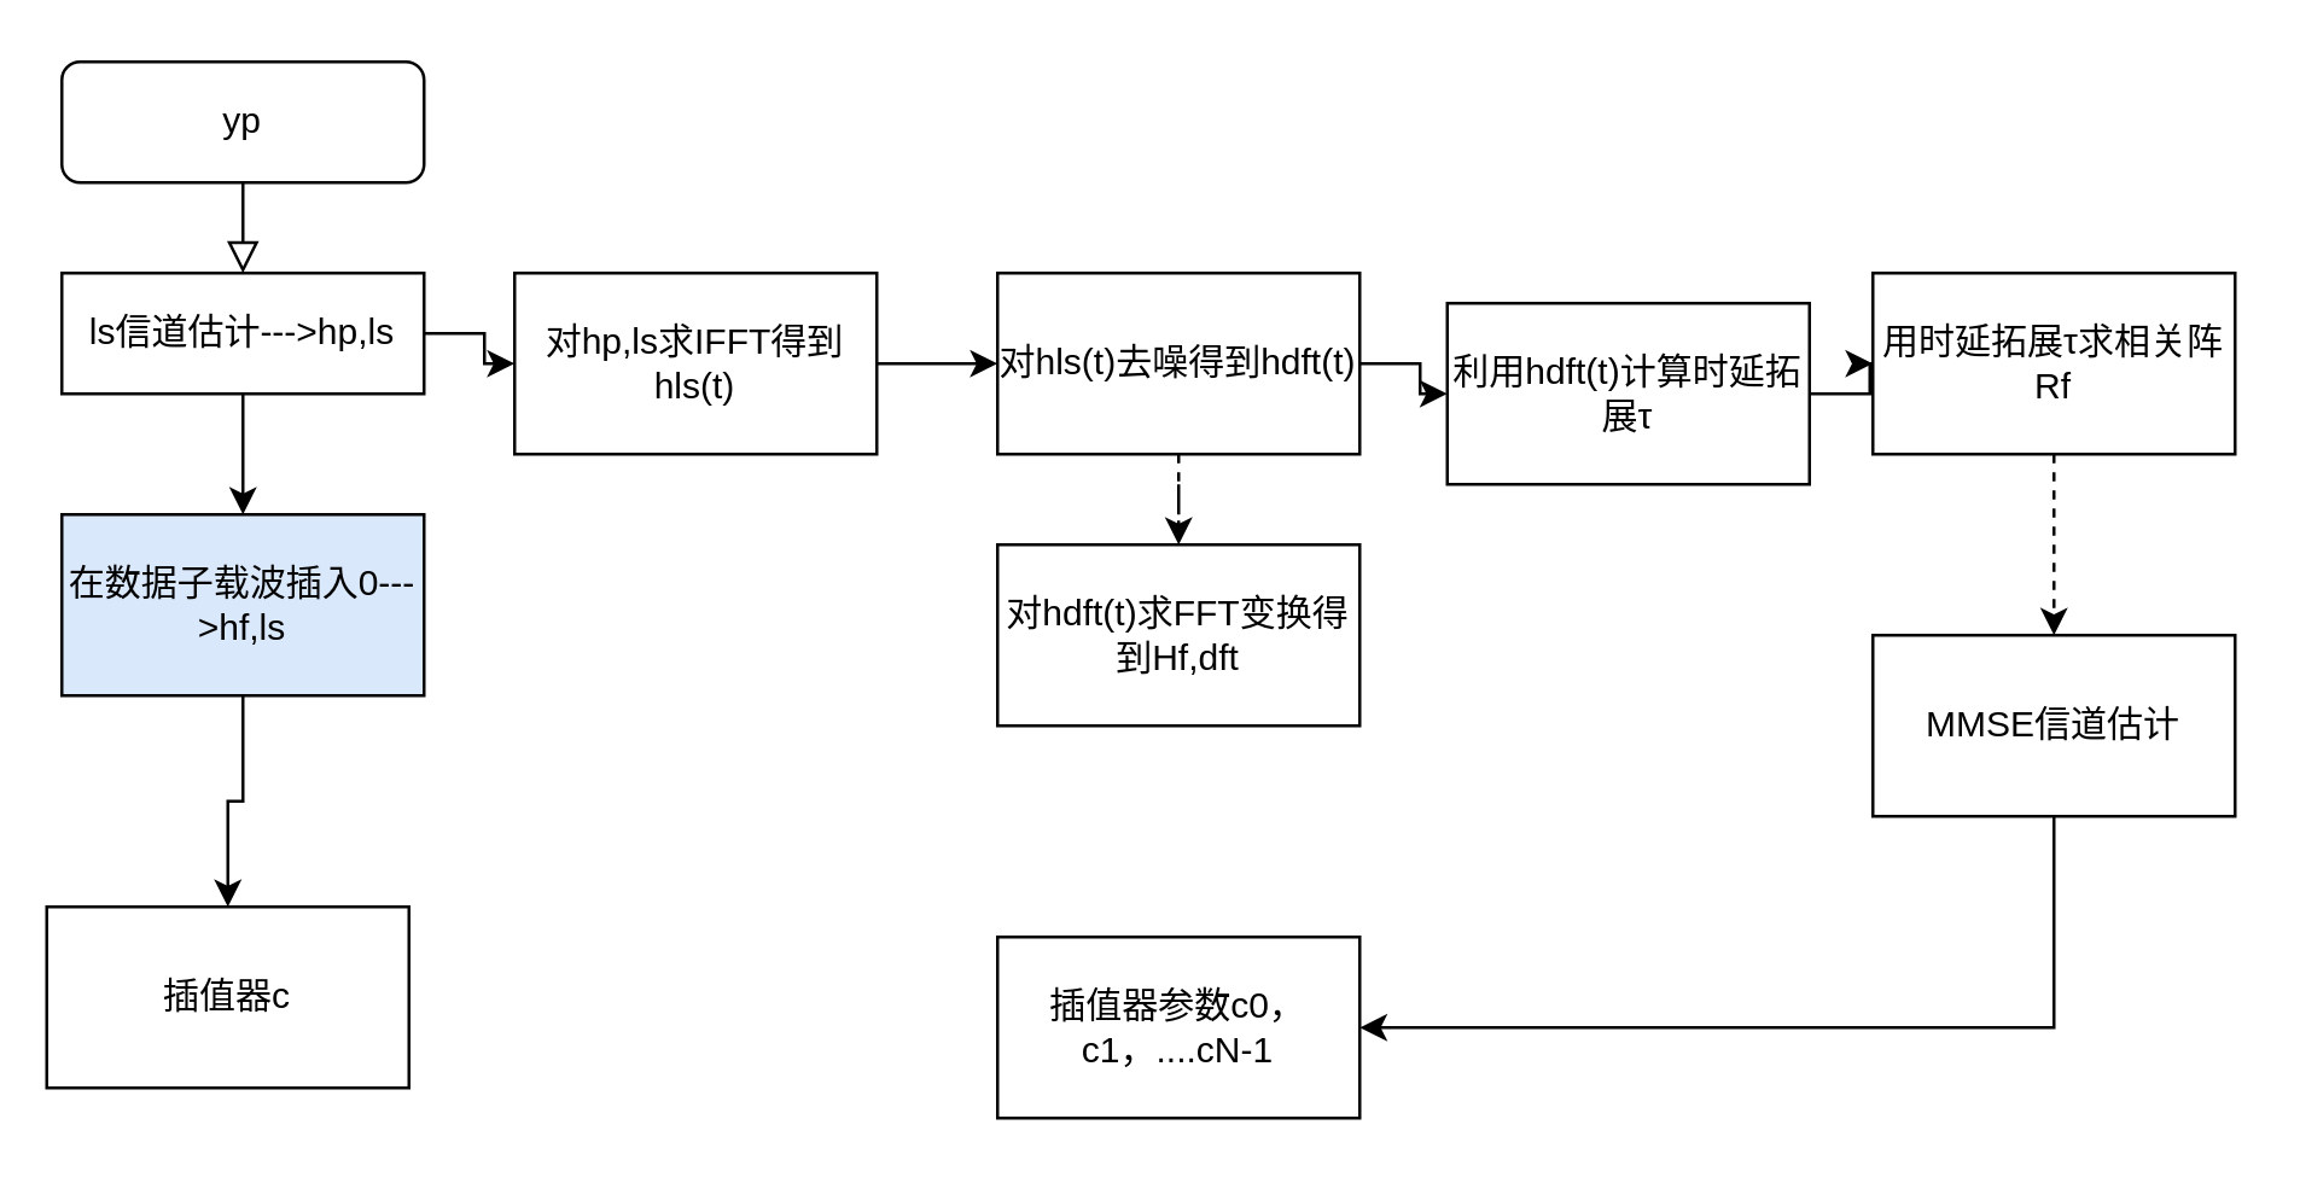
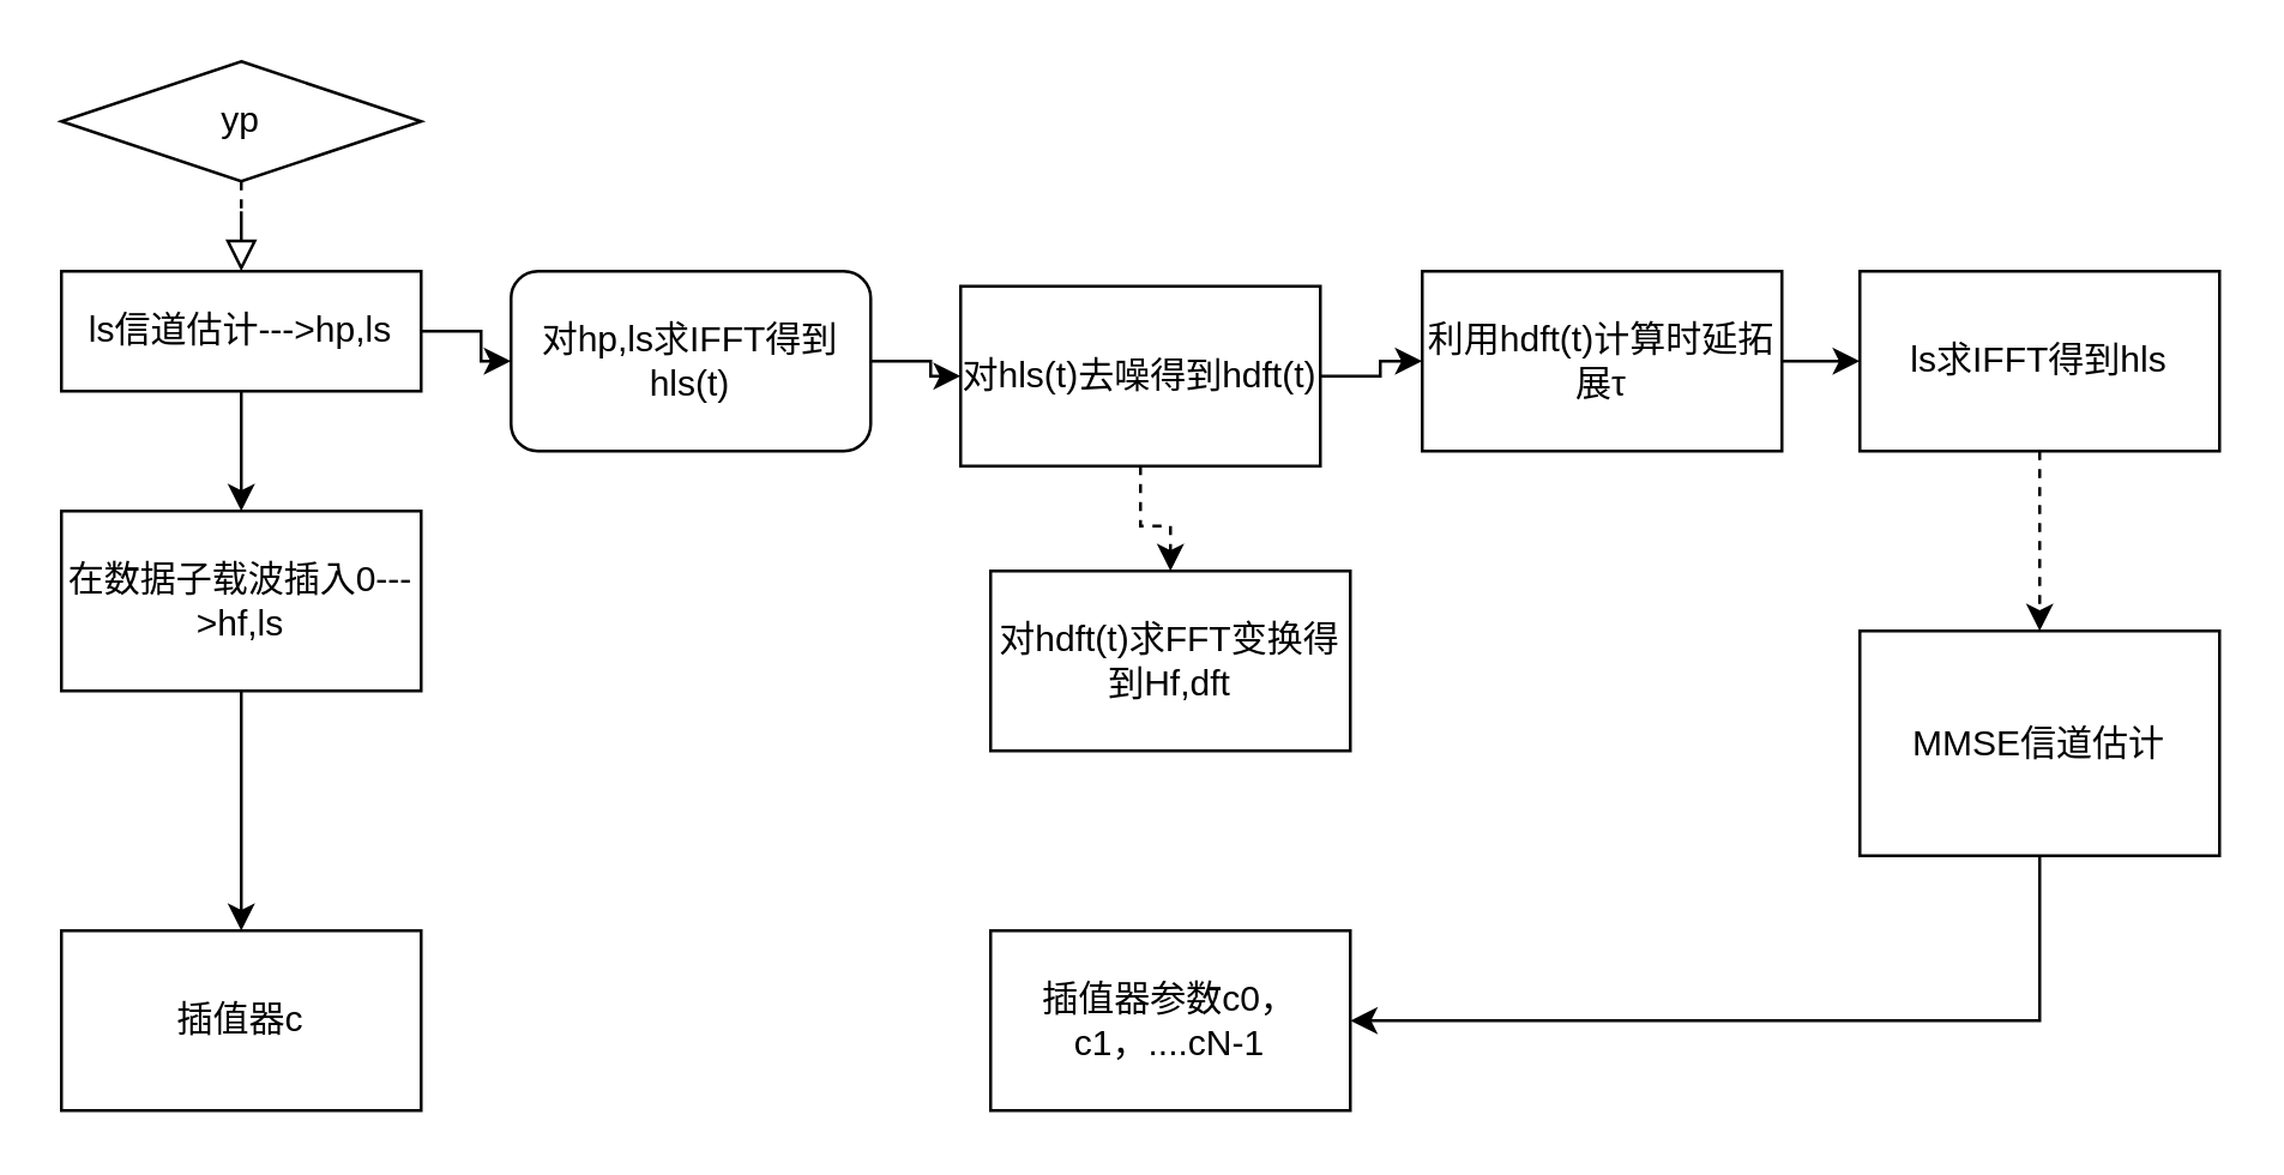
- <mxCell id="2" value="yp" style="rounded=1;whiteSpace=wrap;html=1;fontSize=12;glass=0;strokeWidth=1;shadow=0;" parent="1" vertex="1"><mxGeometry x="20" y="20" width="120" height="40" as="geometry" /></mxCell>
+ <mxCell id="2" value="yp" style="rhombus;whiteSpace=wrap;html=1;fontSize=12;glass=0;strokeWidth=1;shadow=0;" parent="1" vertex="1"><mxGeometry x="20" y="20" width="120" height="40" as="geometry" /></mxCell>
- <mxCell id="3" value="" style="rounded=0;html=1;jettySize=auto;orthogonalLoop=1;fontSize=11;endArrow=block;endFill=0;endSize=8;strokeWidth=1;shadow=0;labelBackgroundColor=none;edgeStyle=orthogonalEdgeStyle;" edge="1" parent="1" source="2" target="6"><mxGeometry relative="1" as="geometry"><mxPoint x="100" y="70" as="sourcePoint" /><mxPoint x="170" y="180" as="targetPoint" /></mxGeometry></mxCell>
+ <mxCell id="3" value="" style="rounded=0;html=1;jettySize=auto;orthogonalLoop=1;fontSize=11;endArrow=block;endFill=0;endSize=8;strokeWidth=1;shadow=0;labelBackgroundColor=none;edgeStyle=orthogonalEdgeStyle;dashed=1;" edge="1" parent="1" source="2" target="6"><mxGeometry relative="1" as="geometry"><mxPoint x="100" y="70" as="sourcePoint" /><mxPoint x="170" y="180" as="targetPoint" /></mxGeometry></mxCell>
- <mxCell id="14" value="对hp,ls求IFFT得到hls(t)" style="rounded=0;whiteSpace=wrap;html=1;" vertex="1" parent="1"><mxGeometry x="170" y="90" width="120" height="60" as="geometry" /></mxCell>
+ <mxCell id="14" value="对hp,ls求IFFT得到hls(t)" style="whiteSpace=wrap;html=1;rounded=1;" vertex="1" parent="1"><mxGeometry x="170" y="90" width="120" height="60" as="geometry" /></mxCell>
- <mxCell id="21" value="对hls(t)去噪得到hdft(t)" style="rounded=0;whiteSpace=wrap;html=1;" vertex="1" parent="1"><mxGeometry x="330" y="90" width="120" height="60" as="geometry" /></mxCell>
+ <mxCell id="21" value="对hls(t)去噪得到hdft(t)" style="rounded=0;whiteSpace=wrap;html=1;" vertex="1" parent="1"><mxGeometry x="320" y="95" width="120" height="60" as="geometry" /></mxCell>
- <mxCell id="18" value="用时延拓展τ求相关阵Rf" style="whiteSpace=wrap;html=1;rounded=0;" vertex="1" parent="1"><mxGeometry x="620" y="90" width="120" height="60" as="geometry" /></mxCell>
+ <mxCell id="18" value="ls求IFFT得到hls" style="whiteSpace=wrap;html=1;rounded=0;" vertex="1" parent="1"><mxGeometry x="620" y="90" width="120" height="60" as="geometry" /></mxCell>
- <mxCell id="16" value="利用hdft(t)计算时延拓展τ" style="rounded=0;whiteSpace=wrap;html=1;" vertex="1" parent="1"><mxGeometry x="479" y="100" width="120" height="60" as="geometry" /></mxCell>
+ <mxCell id="16" value="利用hdft(t)计算时延拓展τ" style="rounded=0;whiteSpace=wrap;html=1;" vertex="1" parent="1"><mxGeometry x="474" y="90" width="120" height="60" as="geometry" /></mxCell>
- <mxCell id="8" value="在数据子载波插入0---&amp;gt;hf,ls" style="rounded=0;whiteSpace=wrap;html=1;fillColor=#dae8fc;" vertex="1" parent="1"><mxGeometry x="20" y="170" width="120" height="60" as="geometry" /></mxCell>
+ <mxCell id="8" value="在数据子载波插入0---&amp;gt;hf,ls" style="rounded=0;whiteSpace=wrap;html=1;" vertex="1" parent="1"><mxGeometry x="20" y="170" width="120" height="60" as="geometry" /></mxCell>
- <mxCell id="22" value="对hdft(t)求FFT变换得到Hf,dft" style="whiteSpace=wrap;html=1;rounded=0;" vertex="1" parent="1"><mxGeometry x="330" y="180" width="120" height="60" as="geometry" /></mxCell>
+ <mxCell id="22" value="对hdft(t)求FFT变换得到Hf,dft" style="whiteSpace=wrap;html=1;rounded=0;" vertex="1" parent="1"><mxGeometry x="330" y="190" width="120" height="60" as="geometry" /></mxCell>
- <mxCell id="12" value="MMSE信道估计" style="rounded=0;whiteSpace=wrap;html=1;" vertex="1" parent="1"><mxGeometry x="620" y="210" width="120" height="60" as="geometry" /></mxCell>
+ <mxCell id="12" value="MMSE信道估计" style="rounded=0;whiteSpace=wrap;html=1;" vertex="1" parent="1"><mxGeometry x="620" y="210" width="120" height="75" as="geometry" /></mxCell>
- <mxCell id="9" value="插值器c" style="rounded=0;whiteSpace=wrap;html=1;" vertex="1" parent="1"><mxGeometry x="15" y="300" width="120" height="60" as="geometry" /></mxCell>
+ <mxCell id="9" value="插值器c" style="rounded=0;whiteSpace=wrap;html=1;" vertex="1" parent="1"><mxGeometry x="20" y="310" width="120" height="60" as="geometry" /></mxCell>
